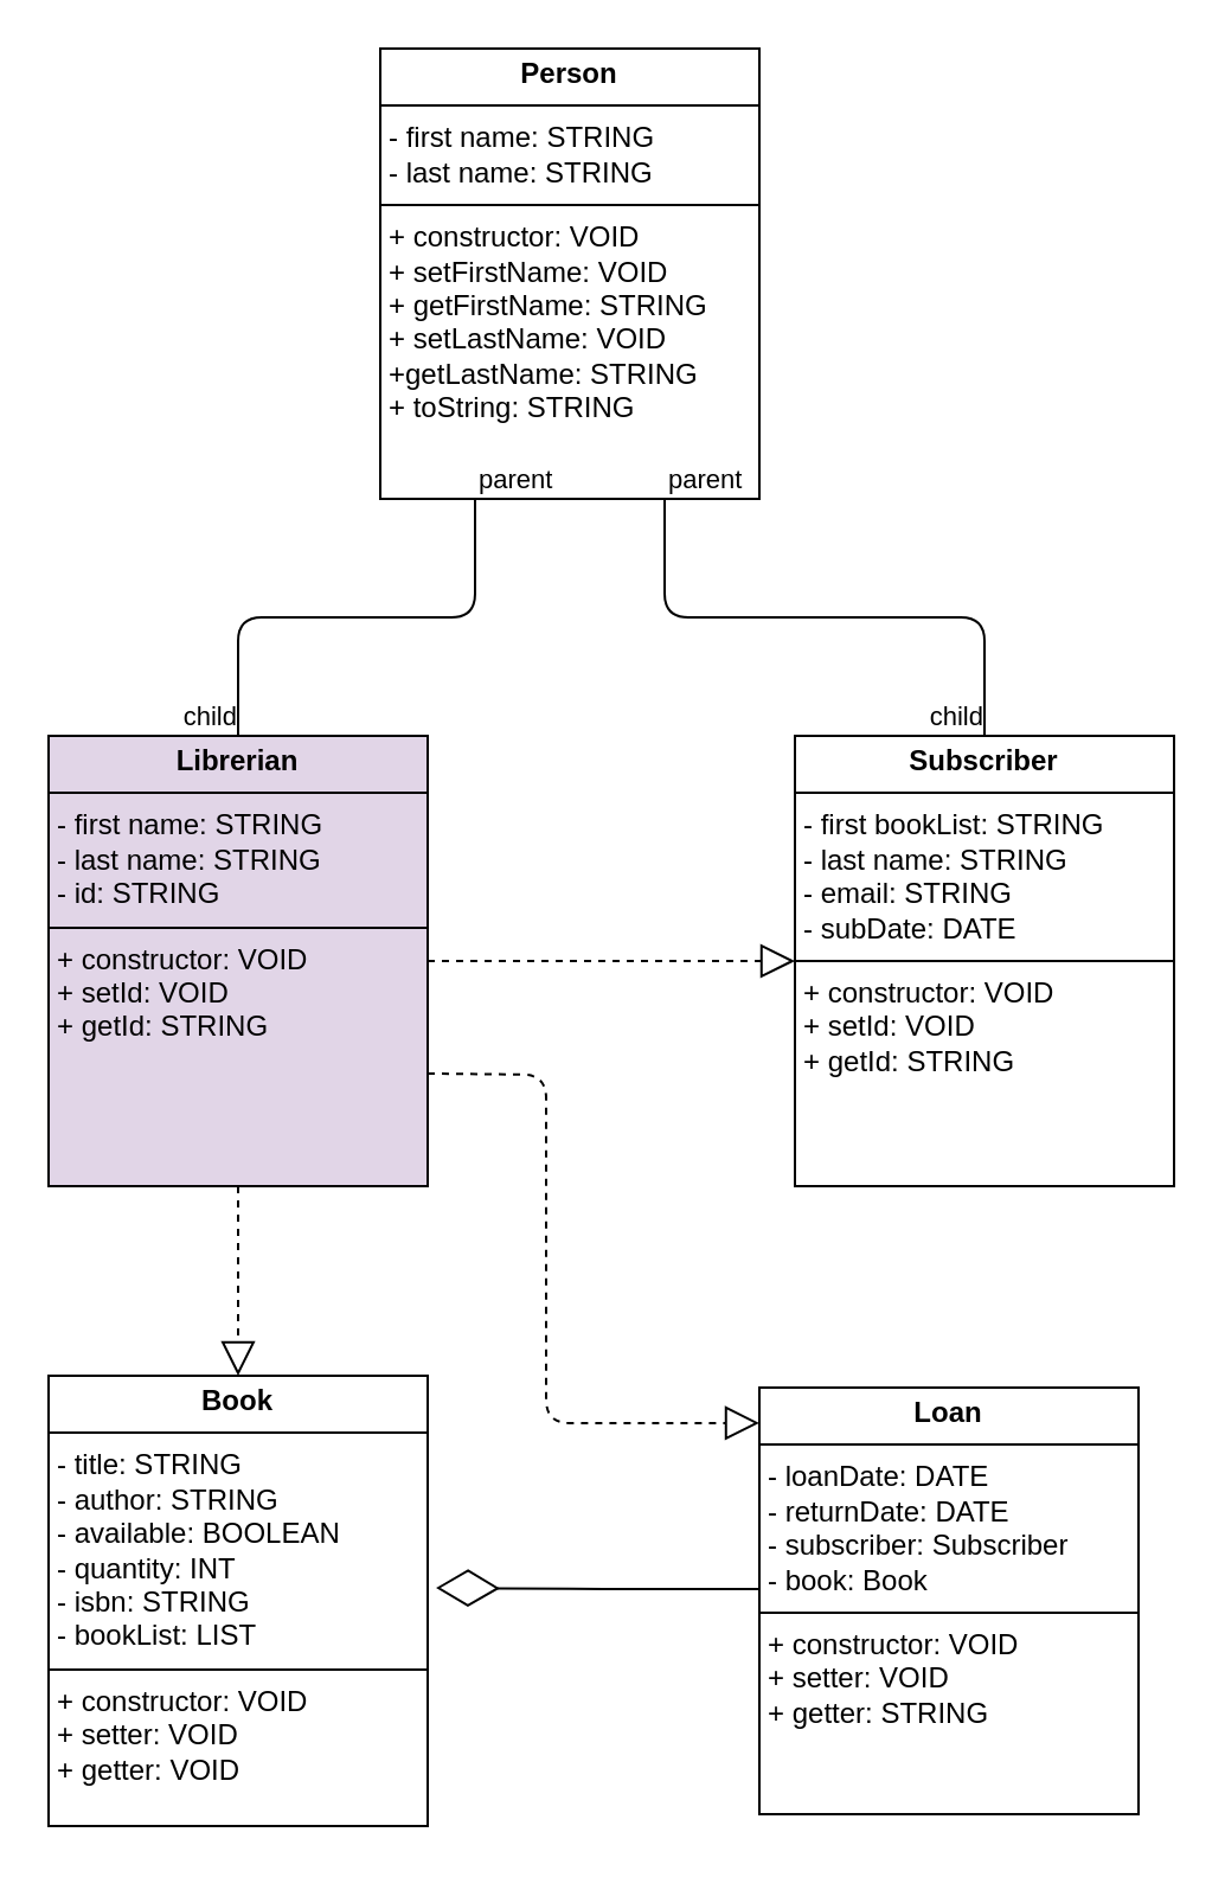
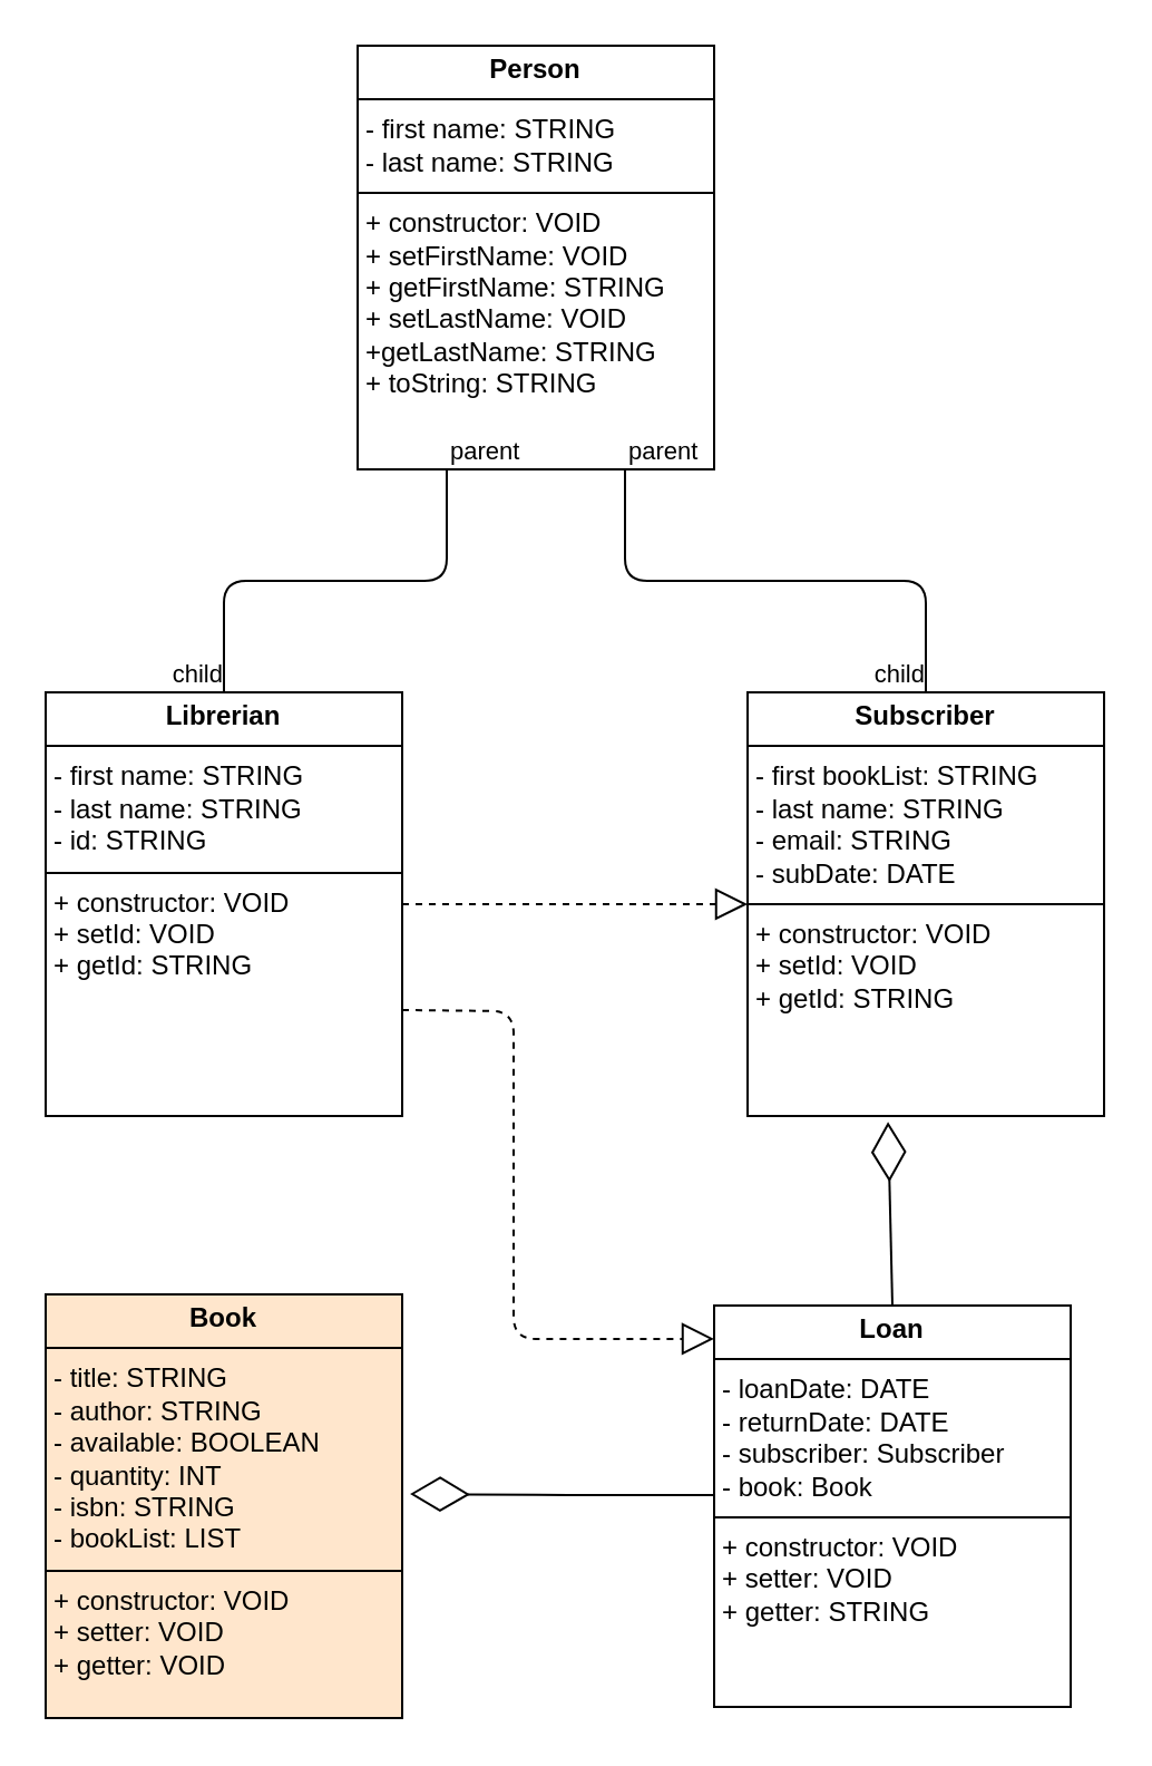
- <mxCell id="3" value="&lt;p style=&quot;margin:0px;margin-top:4px;text-align:center;&quot;&gt;&lt;b&gt;Librerian&lt;/b&gt;&lt;/p&gt;&lt;hr size=&quot;1&quot; style=&quot;border-style:solid;&quot;&gt;&lt;p style=&quot;margin:0px;margin-left:4px;&quot;&gt;&lt;span style=&quot;background-color: transparent;&quot;&gt;-&amp;nbsp;&lt;/span&gt;&lt;span style=&quot;color: rgb(0, 0, 0); background-color: transparent;&quot;&gt;first name: STRING&lt;/span&gt;&lt;/p&gt;&lt;p style=&quot;margin:0px;margin-left:4px;&quot;&gt;&lt;span style=&quot;color: rgb(0, 0, 0); background-color: transparent;&quot;&gt;- last name: STRING&lt;/span&gt;&lt;/p&gt;&lt;p style=&quot;margin:0px;margin-left:4px;&quot;&gt;&lt;span style=&quot;color: rgb(0, 0, 0); background-color: transparent;&quot;&gt;- id: STRING&lt;/span&gt;&lt;/p&gt;&lt;hr size=&quot;1&quot; style=&quot;border-style:solid;&quot;&gt;&lt;p style=&quot;margin:0px;margin-left:4px;&quot;&gt;+ constructor: VOID&lt;/p&gt;&lt;p style=&quot;margin:0px;margin-left:4px;&quot;&gt;+ setId: VOID&lt;/p&gt;&lt;p style=&quot;margin:0px;margin-left:4px;&quot;&gt;+ getId: STRING&lt;/p&gt;" style="verticalAlign=top;align=left;overflow=fill;html=1;whiteSpace=wrap;fillColor=#e1d5e7;" vertex="1" parent="1"><mxGeometry x="20" y="310" width="160" height="190" as="geometry" /></mxCell>
+ <mxCell id="3" value="&lt;p style=&quot;margin:0px;margin-top:4px;text-align:center;&quot;&gt;&lt;b&gt;Librerian&lt;/b&gt;&lt;/p&gt;&lt;hr size=&quot;1&quot; style=&quot;border-style:solid;&quot;&gt;&lt;p style=&quot;margin:0px;margin-left:4px;&quot;&gt;&lt;span style=&quot;background-color: transparent;&quot;&gt;-&amp;nbsp;&lt;/span&gt;&lt;span style=&quot;color: rgb(0, 0, 0); background-color: transparent;&quot;&gt;first name: STRING&lt;/span&gt;&lt;/p&gt;&lt;p style=&quot;margin:0px;margin-left:4px;&quot;&gt;&lt;span style=&quot;color: rgb(0, 0, 0); background-color: transparent;&quot;&gt;- last name: STRING&lt;/span&gt;&lt;/p&gt;&lt;p style=&quot;margin:0px;margin-left:4px;&quot;&gt;&lt;span style=&quot;color: rgb(0, 0, 0); background-color: transparent;&quot;&gt;- id: STRING&lt;/span&gt;&lt;/p&gt;&lt;hr size=&quot;1&quot; style=&quot;border-style:solid;&quot;&gt;&lt;p style=&quot;margin:0px;margin-left:4px;&quot;&gt;+ constructor: VOID&lt;/p&gt;&lt;p style=&quot;margin:0px;margin-left:4px;&quot;&gt;+ setId: VOID&lt;/p&gt;&lt;p style=&quot;margin:0px;margin-left:4px;&quot;&gt;+ getId: STRING&lt;/p&gt;" style="verticalAlign=top;align=left;overflow=fill;html=1;whiteSpace=wrap;" vertex="1" parent="1"><mxGeometry x="20" y="310" width="160" height="190" as="geometry" /></mxCell>
- <mxCell id="16" value="" style="endArrow=block;dashed=1;endFill=0;endSize=12;html=1;exitX=0.5;exitY=1;exitDx=0;exitDy=0;entryX=0.5;entryY=0;entryDx=0;entryDy=0;" edge="1" parent="1" source="3" target="11"><mxGeometry width="160" relative="1" as="geometry"><mxPoint x="20" y="530" as="sourcePoint" /><mxPoint x="180" y="530" as="targetPoint" /></mxGeometry></mxCell>
+ <mxCell id="14" value="" style="endArrow=diamondThin;endFill=0;endSize=24;html=1;entryX=0.394;entryY=1.014;entryDx=0;entryDy=0;entryPerimeter=0;exitX=0.5;exitY=0;exitDx=0;exitDy=0;" edge="1" parent="1" source="12" target="4"><mxGeometry width="160" relative="1" as="geometry"><mxPoint x="270" y="530" as="sourcePoint" /><mxPoint x="430" y="530" as="targetPoint" /></mxGeometry></mxCell>
- <mxCell id="11" value="&lt;p style=&quot;margin:0px;margin-top:4px;text-align:center;&quot;&gt;&lt;b&gt;Book&lt;/b&gt;&lt;/p&gt;&lt;hr size=&quot;1&quot; style=&quot;border-style:solid;&quot;&gt;&lt;p style=&quot;margin:0px;margin-left:4px;&quot;&gt;&lt;span style=&quot;background-color: transparent;&quot;&gt;- title&lt;/span&gt;&lt;span style=&quot;color: rgb(0, 0, 0); background-color: transparent;&quot;&gt;: STRING&lt;/span&gt;&lt;/p&gt;&lt;p style=&quot;margin:0px;margin-left:4px;&quot;&gt;&lt;span style=&quot;color: rgb(0, 0, 0); background-color: transparent;&quot;&gt;- author: STRING&lt;/span&gt;&lt;/p&gt;&lt;p style=&quot;margin:0px;margin-left:4px;&quot;&gt;&lt;span style=&quot;color: rgb(0, 0, 0); background-color: transparent;&quot;&gt;- available: BOOLEAN&lt;/span&gt;&lt;/p&gt;&lt;p style=&quot;margin:0px;margin-left:4px;&quot;&gt;&lt;span style=&quot;color: rgb(0, 0, 0); background-color: transparent;&quot;&gt;- quantity: INT&lt;/span&gt;&lt;/p&gt;&lt;p style=&quot;margin:0px;margin-left:4px;&quot;&gt;&lt;span style=&quot;color: rgb(0, 0, 0); background-color: transparent;&quot;&gt;- isbn: STRING&lt;/span&gt;&lt;/p&gt;&lt;p style=&quot;margin:0px;margin-left:4px;&quot;&gt;&lt;span style=&quot;color: rgb(0, 0, 0); background-color: transparent;&quot;&gt;- bookList: LIST&lt;/span&gt;&lt;/p&gt;&lt;hr size=&quot;1&quot; style=&quot;border-style:solid;&quot;&gt;&lt;p style=&quot;margin:0px;margin-left:4px;&quot;&gt;+ constructor: VOID&lt;/p&gt;&lt;p style=&quot;margin:0px;margin-left:4px;&quot;&gt;+ setter: VOID&lt;/p&gt;&lt;p style=&quot;margin:0px;margin-left:4px;&quot;&gt;+ getter: VOID&lt;/p&gt;&lt;p style=&quot;margin:0px;margin-left:4px;&quot;&gt;&lt;br&gt;&lt;/p&gt;" style="verticalAlign=top;align=left;overflow=fill;html=1;whiteSpace=wrap;" vertex="1" parent="1"><mxGeometry x="20" y="580" width="160" height="190" as="geometry" /></mxCell>
+ <mxCell id="11" value="&lt;p style=&quot;margin:0px;margin-top:4px;text-align:center;&quot;&gt;&lt;b&gt;Book&lt;/b&gt;&lt;/p&gt;&lt;hr size=&quot;1&quot; style=&quot;border-style:solid;&quot;&gt;&lt;p style=&quot;margin:0px;margin-left:4px;&quot;&gt;&lt;span style=&quot;background-color: transparent;&quot;&gt;- title&lt;/span&gt;&lt;span style=&quot;color: rgb(0, 0, 0); background-color: transparent;&quot;&gt;: STRING&lt;/span&gt;&lt;/p&gt;&lt;p style=&quot;margin:0px;margin-left:4px;&quot;&gt;&lt;span style=&quot;color: rgb(0, 0, 0); background-color: transparent;&quot;&gt;- author: STRING&lt;/span&gt;&lt;/p&gt;&lt;p style=&quot;margin:0px;margin-left:4px;&quot;&gt;&lt;span style=&quot;color: rgb(0, 0, 0); background-color: transparent;&quot;&gt;- available: BOOLEAN&lt;/span&gt;&lt;/p&gt;&lt;p style=&quot;margin:0px;margin-left:4px;&quot;&gt;&lt;span style=&quot;color: rgb(0, 0, 0); background-color: transparent;&quot;&gt;- quantity: INT&lt;/span&gt;&lt;/p&gt;&lt;p style=&quot;margin:0px;margin-left:4px;&quot;&gt;&lt;span style=&quot;color: rgb(0, 0, 0); background-color: transparent;&quot;&gt;- isbn: STRING&lt;/span&gt;&lt;/p&gt;&lt;p style=&quot;margin:0px;margin-left:4px;&quot;&gt;&lt;span style=&quot;color: rgb(0, 0, 0); background-color: transparent;&quot;&gt;- bookList: LIST&lt;/span&gt;&lt;/p&gt;&lt;hr size=&quot;1&quot; style=&quot;border-style:solid;&quot;&gt;&lt;p style=&quot;margin:0px;margin-left:4px;&quot;&gt;+ constructor: VOID&lt;/p&gt;&lt;p style=&quot;margin:0px;margin-left:4px;&quot;&gt;+ setter: VOID&lt;/p&gt;&lt;p style=&quot;margin:0px;margin-left:4px;&quot;&gt;+ getter: VOID&lt;/p&gt;&lt;p style=&quot;margin:0px;margin-left:4px;&quot;&gt;&lt;br&gt;&lt;/p&gt;" style="verticalAlign=top;align=left;overflow=fill;html=1;whiteSpace=wrap;fillColor=#ffe6cc;" vertex="1" parent="1"><mxGeometry x="20" y="580" width="160" height="190" as="geometry" /></mxCell>
